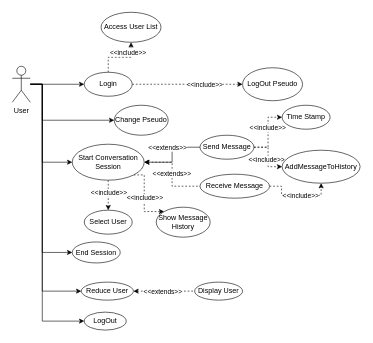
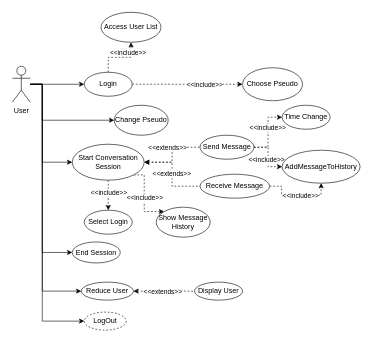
- <mxCell id="11" value="LogOut Pseudo" style="ellipse;whiteSpace=wrap;html=1;" parent="1" vertex="1"><mxGeometry x="404" y="112.5" width="100" height="55" as="geometry" /></mxCell>
+ <mxCell id="11" value="Choose Pseudo" style="ellipse;whiteSpace=wrap;html=1;" parent="1" vertex="1"><mxGeometry x="404" y="112.5" width="100" height="55" as="geometry" /></mxCell>
- <mxCell id="36" value="Time Stamp" style="ellipse;whiteSpace=wrap;html=1;" parent="1" vertex="1"><mxGeometry x="470" y="175" width="80" height="40" as="geometry" /></mxCell>
+ <mxCell id="36" value="Time Change" style="ellipse;whiteSpace=wrap;html=1;" parent="1" vertex="1"><mxGeometry x="470" y="175" width="80" height="40" as="geometry" /></mxCell>
- <mxCell id="19" style="edgeStyle=orthogonalEdgeStyle;rounded=0;orthogonalLoop=1;jettySize=auto;html=1;exitX=1;exitY=0.5;exitDx=0;exitDy=0;entryX=0;entryY=0.5;entryDx=0;entryDy=0;dashed=0;startArrow=classic;startFill=1;endArrow=none;endFill=0;" parent="1" source="25" target="31" edge="1"><mxGeometry relative="1" as="geometry" /></mxCell>
+ <mxCell id="19" style="edgeStyle=orthogonalEdgeStyle;rounded=0;orthogonalLoop=1;jettySize=auto;html=1;exitX=1;exitY=0.5;exitDx=0;exitDy=0;entryX=0;entryY=0.5;entryDx=0;entryDy=0;dashed=1;startArrow=classic;startFill=1;endArrow=none;endFill=0;" parent="1" source="25" target="31" edge="1"><mxGeometry relative="1" as="geometry" /></mxCell>
- <mxCell id="26" value="Select User" style="ellipse;whiteSpace=wrap;html=1;" parent="1" vertex="1"><mxGeometry x="140" y="350" width="80" height="40" as="geometry" /></mxCell>
+ <mxCell id="26" value="Select Login" style="ellipse;whiteSpace=wrap;html=1;" parent="1" vertex="1"><mxGeometry x="140" y="350" width="80" height="40" as="geometry" /></mxCell>
- <mxCell id="38" value="LogOut" style="ellipse;whiteSpace=wrap;html=1;" parent="1" vertex="1"><mxGeometry x="140" y="520" width="70" height="30" as="geometry" /></mxCell>
+ <mxCell id="38" value="LogOut" style="ellipse;whiteSpace=wrap;html=1;dashed=1;" parent="1" vertex="1"><mxGeometry x="140" y="520" width="70" height="30" as="geometry" /></mxCell>
